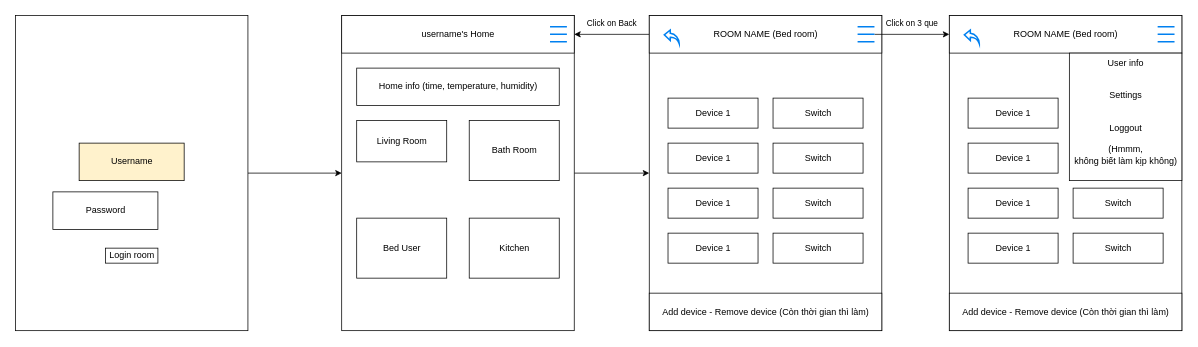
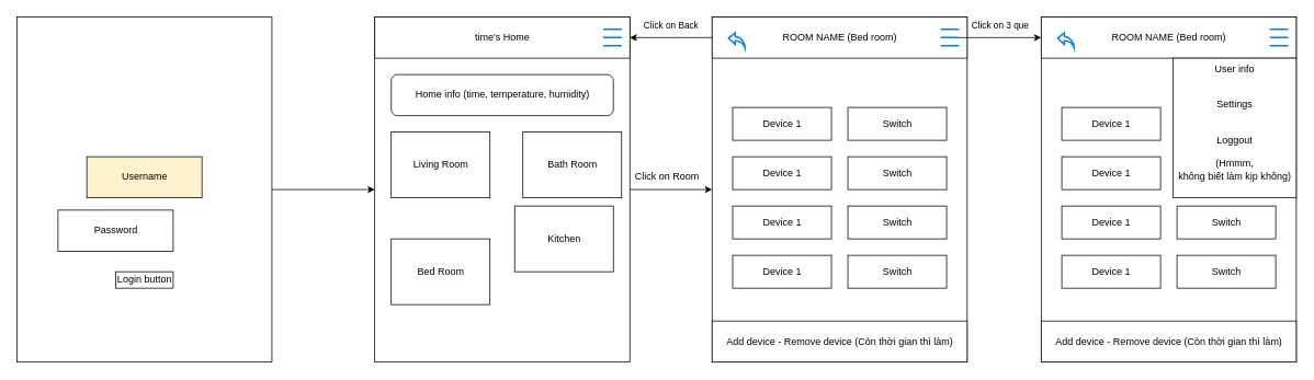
- <mxCell id="10" value="username's Home" style="html=1;" vertex="1" parent="1"><mxGeometry x="455" y="20" width="310" height="50" as="geometry" /></mxCell>
+ <mxCell id="10" value="time's Home" style="html=1;" vertex="1" parent="1"><mxGeometry x="455" y="20" width="310" height="50" as="geometry" /></mxCell>
- <mxCell id="15" value="Home info (time, temperature, humidity)" style="html=1;" vertex="1" parent="1"><mxGeometry x="475" y="90" width="270" height="50" as="geometry" /></mxCell>
+ <mxCell id="15" value="Home info (time, temperature, humidity)" style="html=1;rounded=1;" vertex="1" parent="1"><mxGeometry x="475" y="90" width="270" height="50" as="geometry" /></mxCell>
- <mxCell id="9" value="Living Room" style="html=1;" vertex="1" parent="1"><mxGeometry x="475" y="160" width="120" height="55" as="geometry" /></mxCell>
+ <mxCell id="9" value="Living Room" style="html=1;" vertex="1" parent="1"><mxGeometry x="475" y="160" width="120" height="80" as="geometry" /></mxCell>
- <mxCell id="12" value="Bath Room" style="html=1;" vertex="1" parent="1"><mxGeometry x="625" y="160" width="120" height="80" as="geometry" /></mxCell>
+ <mxCell id="12" value="Bath Room" style="html=1;" vertex="1" parent="1"><mxGeometry x="635" y="160" width="120" height="80" as="geometry" /></mxCell>
+ <mxCell id="44" value="Click on Room" style="text;html=1;align=center;verticalAlign=middle;resizable=0;points=[];autosize=1;strokeColor=none;" vertex="1" parent="1"><mxGeometry x="765" y="205" width="90" height="20" as="geometry" /></mxCell>
- <mxCell id="13" value="Bed User" style="html=1;" vertex="1" parent="1"><mxGeometry x="475" y="290" width="120" height="80" as="geometry" /></mxCell>
+ <mxCell id="13" value="Bed Room" style="html=1;" vertex="1" parent="1"><mxGeometry x="475" y="290" width="120" height="80" as="geometry" /></mxCell>
- <mxCell id="14" value="Kitchen" style="html=1;" vertex="1" parent="1"><mxGeometry x="625" y="290" width="120" height="80" as="geometry" /></mxCell>
+ <mxCell id="14" value="Kitchen" style="html=1;" vertex="1" parent="1"><mxGeometry x="625" y="250" width="120" height="80" as="geometry" /></mxCell>
- <mxCell id="6" value="Login room" style="html=1;" vertex="1" parent="1"><mxGeometry x="140" y="330" width="70" height="20" as="geometry" /></mxCell>
+ <mxCell id="6" value="Login button" style="html=1;" vertex="1" parent="1"><mxGeometry x="140" y="330" width="70" height="20" as="geometry" /></mxCell>
